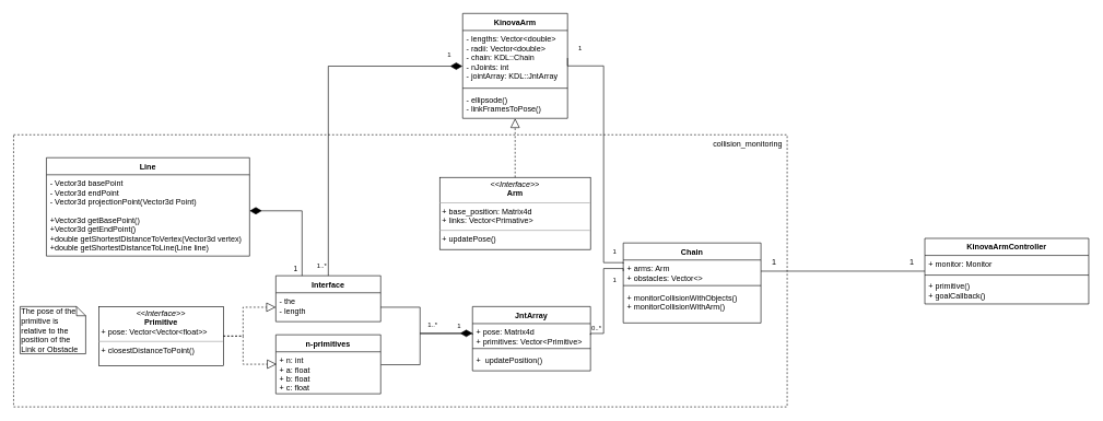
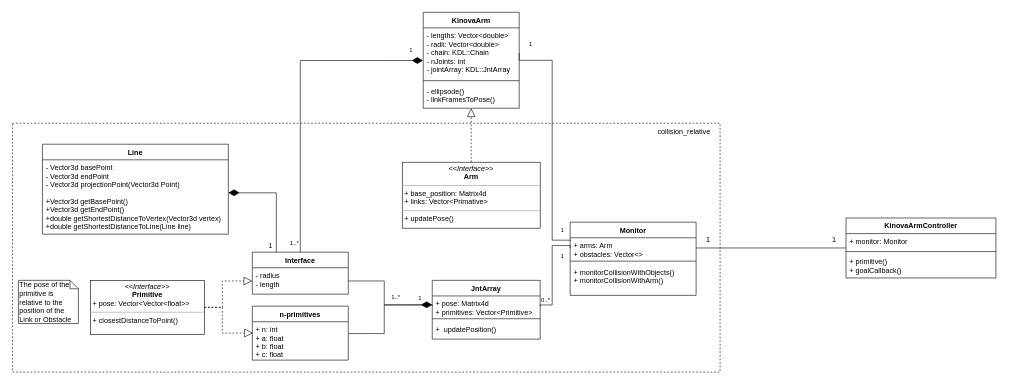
- <mxCell id="41" value="collision_monitoring" style="text;html=1;strokeColor=none;fillColor=none;align=center;verticalAlign=middle;whiteSpace=wrap;rounded=0;" parent="1" vertex="1"><mxGeometry x="1080" y="200" width="120" height="40" as="geometry" /></mxCell>
+ <mxCell id="41" value="collision_relative" style="text;html=1;strokeColor=none;fillColor=none;align=center;verticalAlign=middle;whiteSpace=wrap;rounded=0;" parent="1" vertex="1"><mxGeometry x="1080" y="200" width="120" height="40" as="geometry" /></mxCell>
- <mxCell id="23" value="Chain" style="swimlane;fontStyle=1;align=center;verticalAlign=top;childLayout=stackLayout;horizontal=1;startSize=26;horizontalStack=0;resizeParent=1;resizeParentMax=0;resizeLast=0;collapsible=1;marginBottom=0;" parent="1" vertex="1"><mxGeometry x="950" y="370" width="210" height="122" as="geometry"><mxRectangle x="560" y="370" width="60" height="26" as="alternateBounds" /></mxGeometry></mxCell>
+ <mxCell id="23" value="Monitor" style="swimlane;fontStyle=1;align=center;verticalAlign=top;childLayout=stackLayout;horizontal=1;startSize=26;horizontalStack=0;resizeParent=1;resizeParentMax=0;resizeLast=0;collapsible=1;marginBottom=0;" parent="1" vertex="1"><mxGeometry x="950" y="370" width="210" height="122" as="geometry"><mxRectangle x="560" y="370" width="60" height="26" as="alternateBounds" /></mxGeometry></mxCell>
- <mxCell id="22" value="- the&#10;- length" style="text;strokeColor=none;fillColor=none;align=left;verticalAlign=top;spacingLeft=4;spacingRight=4;overflow=hidden;rotatable=0;points=[[0,0.5],[1,0.5]];portConstraint=eastwest;" parent="21" vertex="1"><mxGeometry y="26" width="160" height="44" as="geometry" /></mxCell>
+ <mxCell id="22" value="- radius&#10;- length" style="text;strokeColor=none;fillColor=none;align=left;verticalAlign=top;spacingLeft=4;spacingRight=4;overflow=hidden;rotatable=0;points=[[0,0.5],[1,0.5]];portConstraint=eastwest;" parent="21" vertex="1"><mxGeometry y="26" width="160" height="44" as="geometry" /></mxCell>
